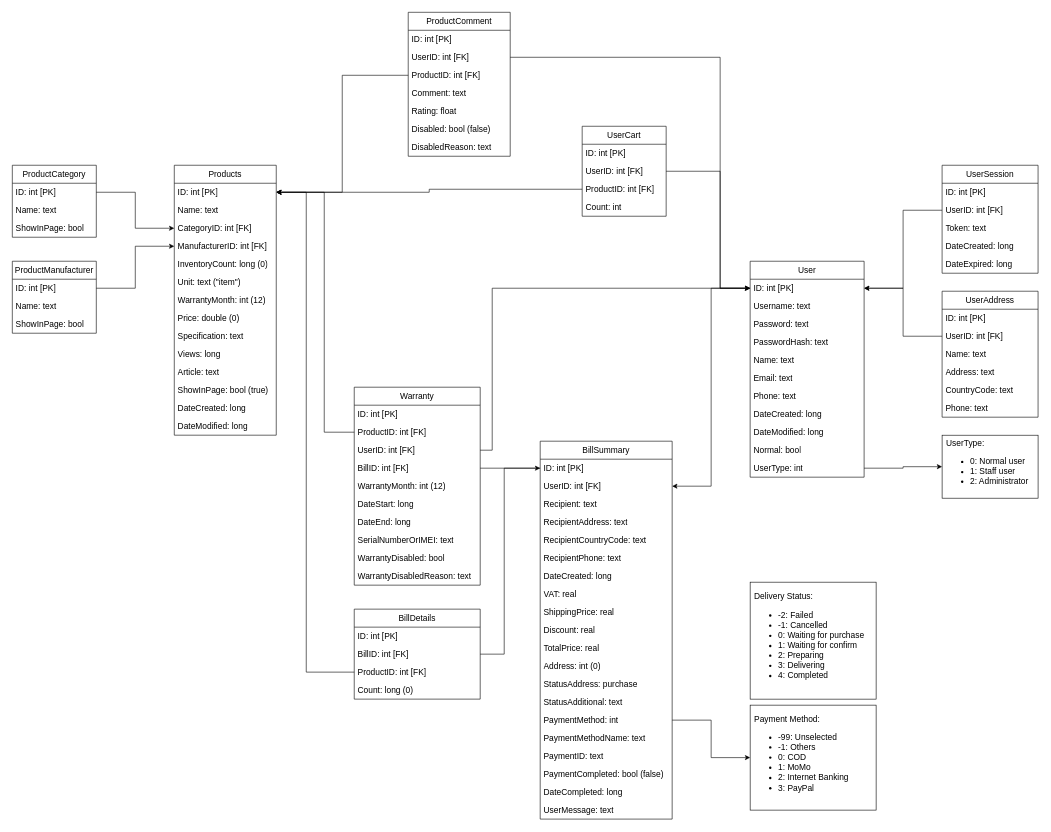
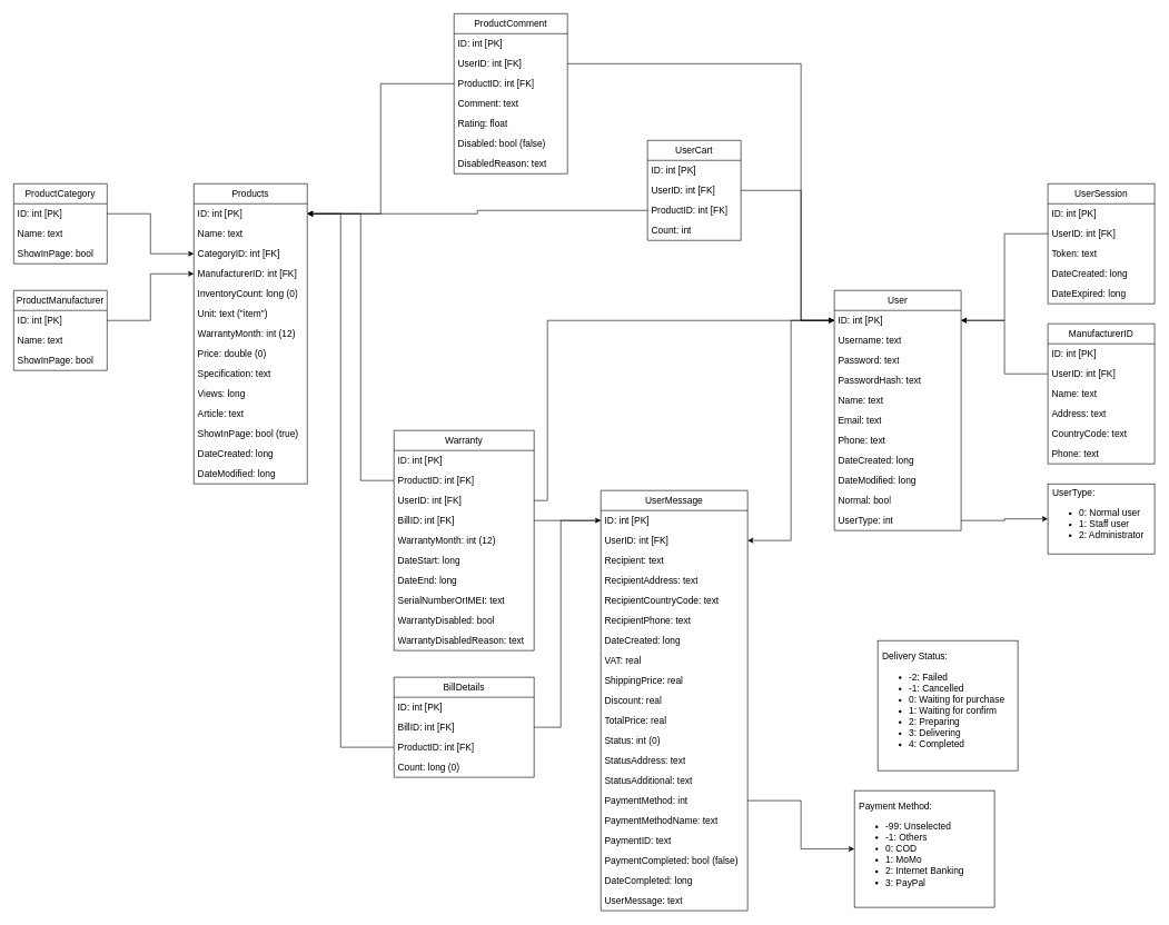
- <mxCell id="62" value="UserAddress" style="swimlane;fontStyle=0;childLayout=stackLayout;horizontal=1;startSize=30;horizontalStack=0;resizeParent=1;resizeParentMax=0;resizeLast=0;collapsible=1;marginBottom=0;whiteSpace=wrap;html=1;fontSize=14;" parent="1" vertex="1"><mxGeometry x="1570" y="485" width="160" height="210" as="geometry" /></mxCell>
+ <mxCell id="62" value="ManufacturerID" style="swimlane;fontStyle=0;childLayout=stackLayout;horizontal=1;startSize=30;horizontalStack=0;resizeParent=1;resizeParentMax=0;resizeLast=0;collapsible=1;marginBottom=0;whiteSpace=wrap;html=1;fontSize=14;" parent="1" vertex="1"><mxGeometry x="1570" y="485" width="160" height="210" as="geometry" /></mxCell>
- <mxCell id="41" value="BillSummary" style="swimlane;fontStyle=0;childLayout=stackLayout;horizontal=1;startSize=30;horizontalStack=0;resizeParent=1;resizeParentMax=0;resizeLast=0;collapsible=1;marginBottom=0;whiteSpace=wrap;html=1;fontSize=14;" parent="1" vertex="1"><mxGeometry x="900" y="735" width="220" height="630" as="geometry" /></mxCell>
+ <mxCell id="41" value="UserMessage" style="swimlane;fontStyle=0;childLayout=stackLayout;horizontal=1;startSize=30;horizontalStack=0;resizeParent=1;resizeParentMax=0;resizeLast=0;collapsible=1;marginBottom=0;whiteSpace=wrap;html=1;fontSize=14;" parent="1" vertex="1"><mxGeometry x="900" y="735" width="220" height="630" as="geometry" /></mxCell>
- <mxCell id="77" value="Delivery Status:&lt;br style=&quot;font-size: 14px;&quot;&gt;&lt;ul style=&quot;font-size: 14px;&quot;&gt;&lt;li style=&quot;font-size: 14px;&quot;&gt;-2: Failed&lt;/li&gt;&lt;li style=&quot;font-size: 14px;&quot;&gt;-1: Cancelled&lt;/li&gt;&lt;li style=&quot;font-size: 14px;&quot;&gt;0: Waiting for purchase&lt;/li&gt;&lt;li style=&quot;font-size: 14px;&quot;&gt;1: Waiting for confirm&lt;/li&gt;&lt;li style=&quot;font-size: 14px;&quot;&gt;2: Preparing&lt;/li&gt;&lt;li style=&quot;font-size: 14px;&quot;&gt;3: Delivering&lt;/li&gt;&lt;li style=&quot;font-size: 14px;&quot;&gt;4: Completed&lt;/li&gt;&lt;/ul&gt;" style="rounded=0;whiteSpace=wrap;html=1;align=left;spacingTop=5;spacingBottom=6;spacingLeft=5;spacingRight=5;fontSize=14;" parent="1" vertex="1"><mxGeometry x="1250" y="970" width="210" height="195" as="geometry" /></mxCell>
+ <mxCell id="77" value="Delivery Status:&lt;br style=&quot;font-size: 14px;&quot;&gt;&lt;ul style=&quot;font-size: 14px;&quot;&gt;&lt;li style=&quot;font-size: 14px;&quot;&gt;-2: Failed&lt;/li&gt;&lt;li style=&quot;font-size: 14px;&quot;&gt;-1: Cancelled&lt;/li&gt;&lt;li style=&quot;font-size: 14px;&quot;&gt;0: Waiting for purchase&lt;/li&gt;&lt;li style=&quot;font-size: 14px;&quot;&gt;1: Waiting for confirm&lt;/li&gt;&lt;li style=&quot;font-size: 14px;&quot;&gt;2: Preparing&lt;/li&gt;&lt;li style=&quot;font-size: 14px;&quot;&gt;3: Delivering&lt;/li&gt;&lt;li style=&quot;font-size: 14px;&quot;&gt;4: Completed&lt;/li&gt;&lt;/ul&gt;" style="rounded=0;whiteSpace=wrap;html=1;align=left;spacingTop=5;spacingBottom=6;spacingLeft=5;spacingRight=5;fontSize=14;" parent="1" vertex="1"><mxGeometry x="1315" y="960" width="210" height="195" as="geometry" /></mxCell>
- <mxCell id="53" value="Address: int (0)" style="text;strokeColor=none;fillColor=none;align=left;verticalAlign=middle;spacingLeft=4;spacingRight=4;overflow=hidden;points=[[0,0.5],[1,0.5]];portConstraint=eastwest;rotatable=0;whiteSpace=wrap;html=1;fontSize=14;" parent="41" vertex="1"><mxGeometry y="360" width="220" height="30" as="geometry" /></mxCell>
+ <mxCell id="53" value="Status: int (0)" style="text;strokeColor=none;fillColor=none;align=left;verticalAlign=middle;spacingLeft=4;spacingRight=4;overflow=hidden;points=[[0,0.5],[1,0.5]];portConstraint=eastwest;rotatable=0;whiteSpace=wrap;html=1;fontSize=14;" parent="41" vertex="1"><mxGeometry y="360" width="220" height="30" as="geometry" /></mxCell>
- <mxCell id="54" value="StatusAddress: purchase" style="text;strokeColor=none;fillColor=none;align=left;verticalAlign=middle;spacingLeft=4;spacingRight=4;overflow=hidden;points=[[0,0.5],[1,0.5]];portConstraint=eastwest;rotatable=0;whiteSpace=wrap;html=1;fontSize=14;" parent="41" vertex="1"><mxGeometry y="390" width="220" height="30" as="geometry" /></mxCell>
+ <mxCell id="54" value="StatusAddress: text" style="text;strokeColor=none;fillColor=none;align=left;verticalAlign=middle;spacingLeft=4;spacingRight=4;overflow=hidden;points=[[0,0.5],[1,0.5]];portConstraint=eastwest;rotatable=0;whiteSpace=wrap;html=1;fontSize=14;" parent="41" vertex="1"><mxGeometry y="390" width="220" height="30" as="geometry" /></mxCell>
- <mxCell id="78" value="Payment Method:&lt;br style=&quot;font-size: 14px;&quot;&gt;&lt;ul style=&quot;font-size: 14px;&quot;&gt;&lt;li style=&quot;font-size: 14px;&quot;&gt;-99: Unselected&lt;/li&gt;&lt;li style=&quot;font-size: 14px;&quot;&gt;-1: Others&lt;/li&gt;&lt;li style=&quot;font-size: 14px;&quot;&gt;0: COD&lt;/li&gt;&lt;li style=&quot;font-size: 14px;&quot;&gt;1: MoMo&lt;/li&gt;&lt;li style=&quot;font-size: 14px;&quot;&gt;2: Internet Banking&lt;/li&gt;&lt;li style=&quot;font-size: 14px;&quot;&gt;3: PayPal&lt;/li&gt;&lt;/ul&gt;" style="rounded=0;whiteSpace=wrap;html=1;align=left;spacingTop=5;spacingBottom=6;spacingLeft=5;spacingRight=5;fontSize=14;" parent="1" vertex="1"><mxGeometry x="1250" y="1175" width="210" height="175" as="geometry" /></mxCell>
+ <mxCell id="78" value="Payment Method:&lt;br style=&quot;font-size: 14px;&quot;&gt;&lt;ul style=&quot;font-size: 14px;&quot;&gt;&lt;li style=&quot;font-size: 14px;&quot;&gt;-99: Unselected&lt;/li&gt;&lt;li style=&quot;font-size: 14px;&quot;&gt;-1: Others&lt;/li&gt;&lt;li style=&quot;font-size: 14px;&quot;&gt;0: COD&lt;/li&gt;&lt;li style=&quot;font-size: 14px;&quot;&gt;1: MoMo&lt;/li&gt;&lt;li style=&quot;font-size: 14px;&quot;&gt;2: Internet Banking&lt;/li&gt;&lt;li style=&quot;font-size: 14px;&quot;&gt;3: PayPal&lt;/li&gt;&lt;/ul&gt;" style="rounded=0;whiteSpace=wrap;html=1;align=left;spacingTop=5;spacingBottom=6;spacingLeft=5;spacingRight=5;fontSize=14;" parent="1" vertex="1"><mxGeometry x="1280" y="1185" width="210" height="175" as="geometry" /></mxCell>
